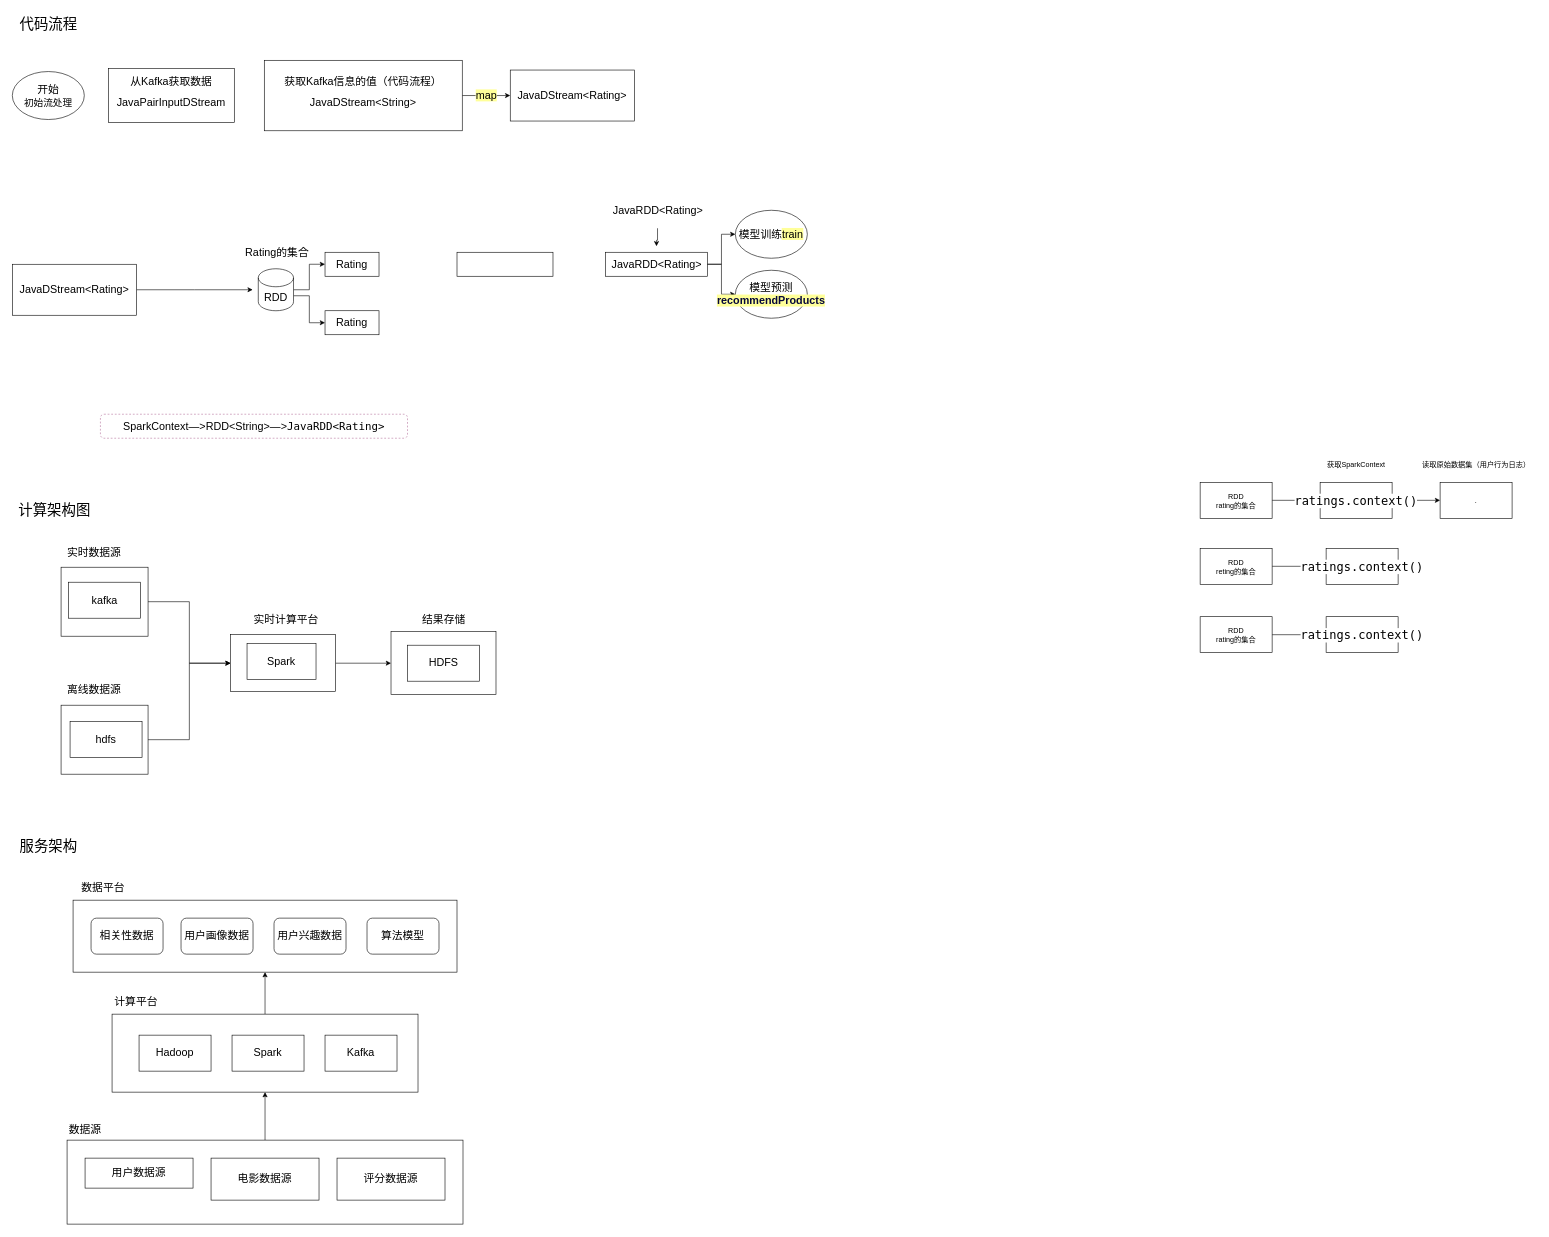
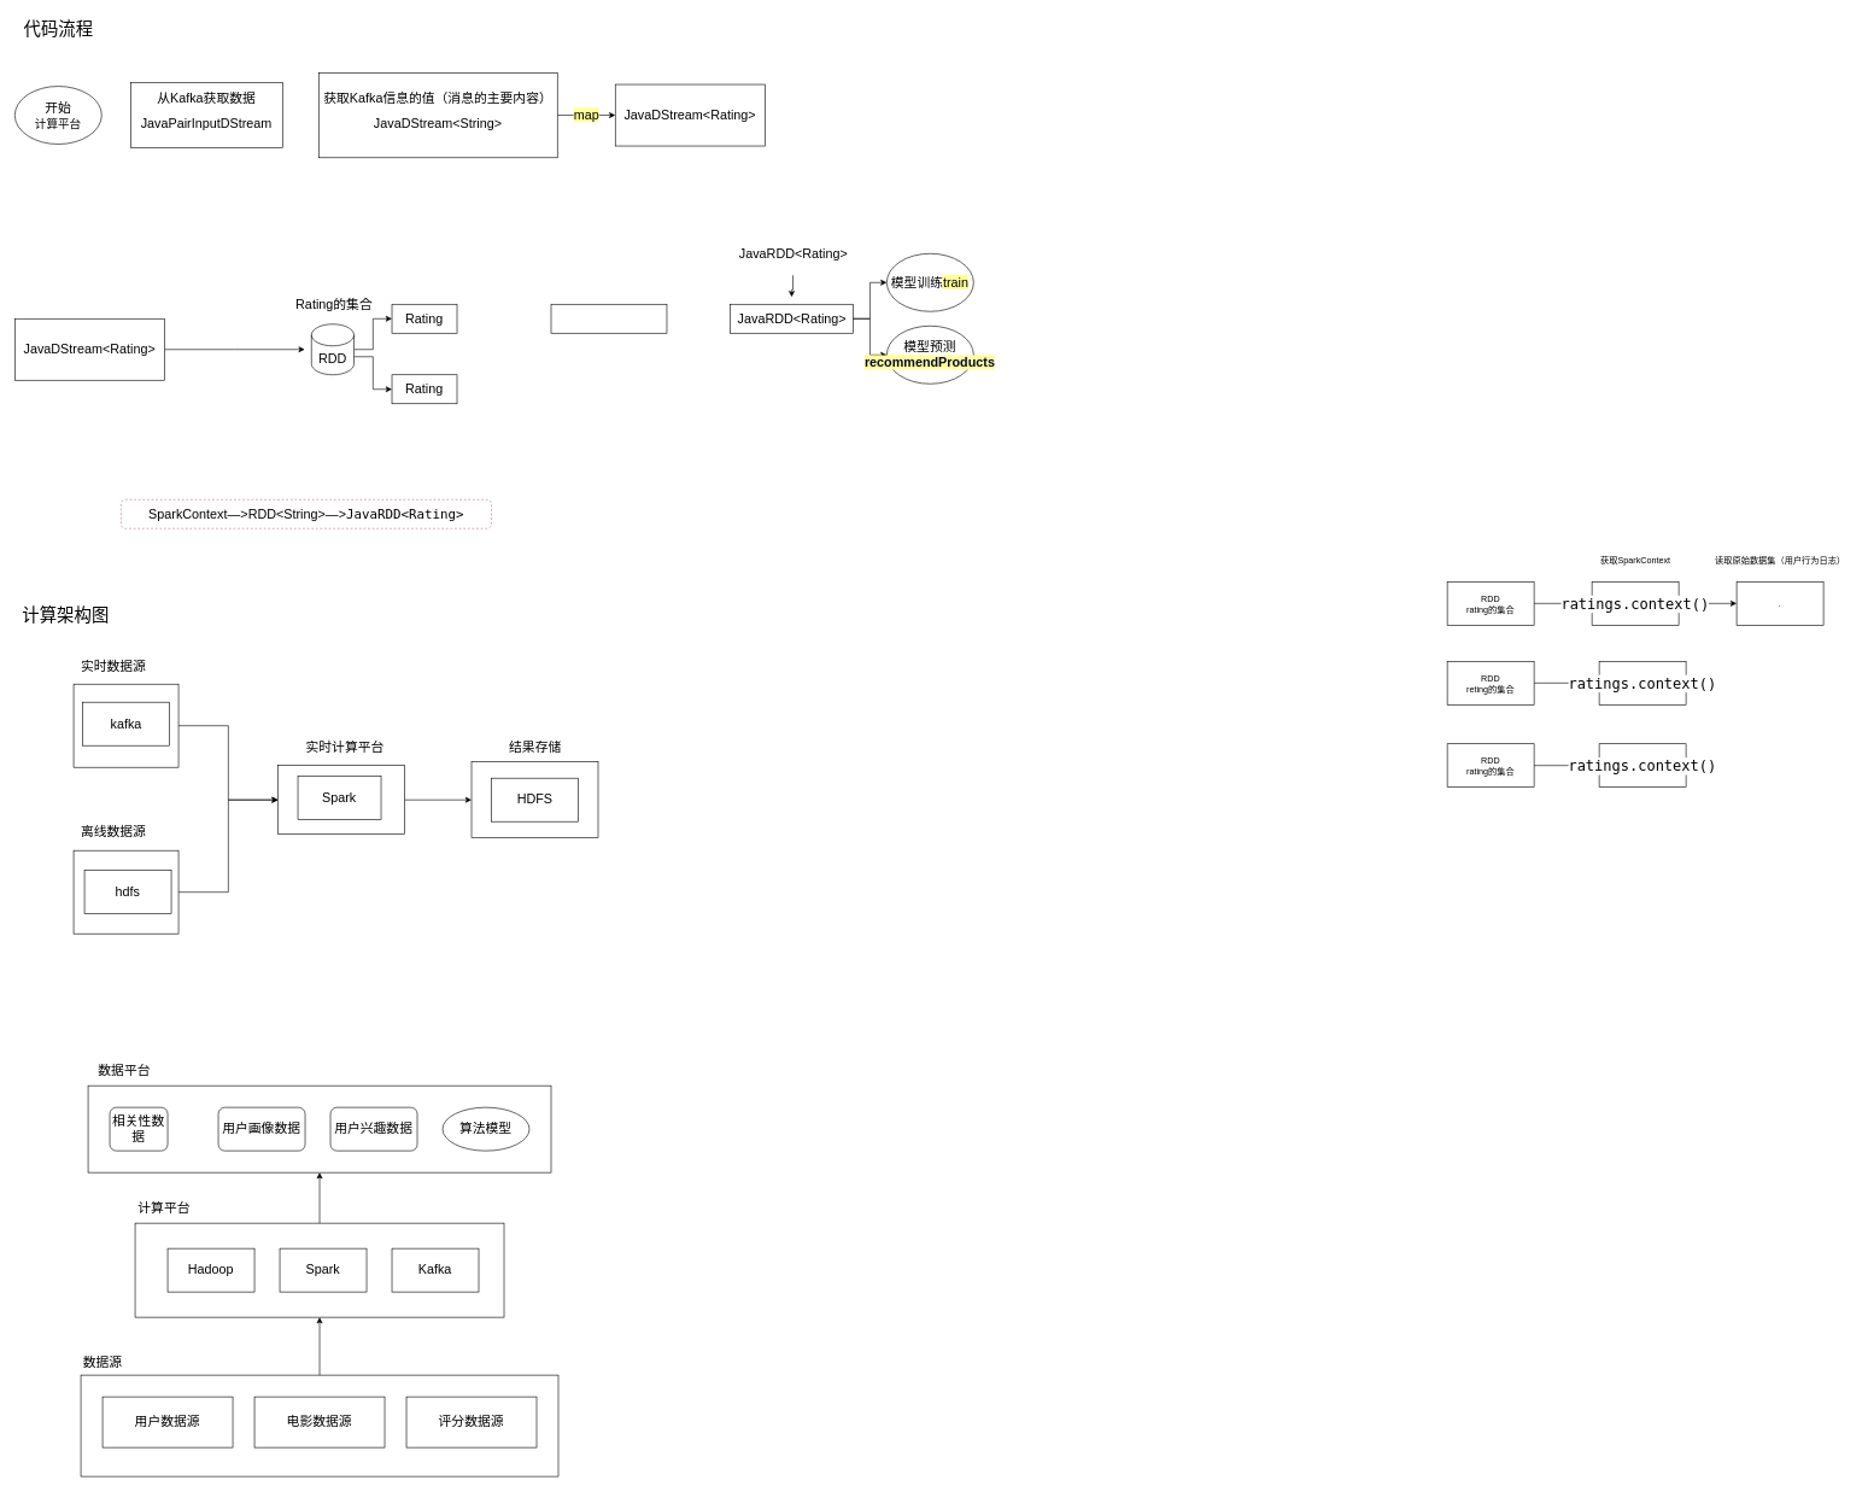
- <mxCell id="6" value="&lt;font style=&quot;font-size: 18px;&quot;&gt;开始&lt;/font&gt;&lt;div&gt;&lt;font size=&quot;3&quot;&gt;初始流处理&lt;/font&gt;&lt;/div&gt;" style="ellipse;whiteSpace=wrap;html=1;" vertex="1" parent="1"><mxGeometry y="118.75" width="120" height="80" as="geometry" x="20" /></mxCell>
+ <mxCell id="6" value="&lt;font style=&quot;font-size: 18px;&quot;&gt;开始&lt;/font&gt;&lt;div&gt;&lt;font size=&quot;3&quot;&gt;计算平台&lt;/font&gt;&lt;/div&gt;" style="ellipse;whiteSpace=wrap;html=1;" vertex="1" parent="1"><mxGeometry y="118.75" width="120" height="80" as="geometry" x="20" /></mxCell>
- <mxCell id="57" value="&lt;font style=&quot;font-size: 18px;&quot;&gt;获取Kafka信息的值（代码流程）&lt;/font&gt;&lt;div&gt;&lt;div style=&quot;background-color: rgb(255, 255, 255);&quot;&gt;&lt;pre style=&quot;&quot;&gt;&lt;font style=&quot;font-size: 18px;&quot; face=&quot;Helvetica&quot;&gt;JavaDStream&amp;lt;String&amp;gt;&lt;/font&gt;&lt;/pre&gt;&lt;/div&gt;&lt;/div&gt;" style="rounded=0;whiteSpace=wrap;html=1;" vertex="1" parent="1"><mxGeometry x="440" y="100" width="330" height="117.5" as="geometry" /></mxCell>
+ <mxCell id="57" value="&lt;font style=&quot;font-size: 18px;&quot;&gt;获取Kafka信息的值（消息的主要内容）&lt;/font&gt;&lt;div&gt;&lt;div style=&quot;background-color: rgb(255, 255, 255);&quot;&gt;&lt;pre style=&quot;&quot;&gt;&lt;font style=&quot;font-size: 18px;&quot; face=&quot;Helvetica&quot;&gt;JavaDStream&amp;lt;String&amp;gt;&lt;/font&gt;&lt;/pre&gt;&lt;/div&gt;&lt;/div&gt;" style="rounded=0;whiteSpace=wrap;html=1;" vertex="1" parent="1"><mxGeometry x="440" y="100" width="330" height="117.5" as="geometry" /></mxCell>
- <mxCell id="31" value="&lt;font style=&quot;font-size: 24px;&quot;&gt;服务架构&lt;/font&gt;" style="text;html=1;align=center;verticalAlign=middle;resizable=0;points=[];autosize=1;strokeColor=none;fillColor=none;" vertex="1" parent="1"><mxGeometry y="1390" width="120" height="40" as="geometry" x="20" /></mxCell>
- <mxCell id="45" value="&lt;font style=&quot;font-size: 18px;&quot;&gt;相关性数据&lt;/font&gt;" style="rounded=1;whiteSpace=wrap;html=1;" vertex="1" parent="1"><mxGeometry x="151.25" y="1530" width="120" height="60" as="geometry" /></mxCell>
+ <mxCell id="45" value="&lt;font style=&quot;font-size: 18px;&quot;&gt;相关性数据&lt;/font&gt;" style="rounded=1;whiteSpace=wrap;html=1;" vertex="1" parent="1"><mxGeometry x="151.25" y="1530" width="80" height="60" as="geometry" /></mxCell>
- <mxCell id="48" value="&lt;span style=&quot;font-size: 18px;&quot;&gt;算法模型&lt;/span&gt;" style="rounded=1;whiteSpace=wrap;html=1;" vertex="1" parent="1"><mxGeometry x="611.25" y="1530" width="120" height="60" as="geometry" /></mxCell>
+ <mxCell id="48" value="&lt;span style=&quot;font-size: 18px;&quot;&gt;算法模型&lt;/span&gt;" style="ellipse;whiteSpace=wrap;html=1;" vertex="1" parent="1"><mxGeometry x="611.25" y="1530" width="120" height="60" as="geometry" /></mxCell>
- <mxCell id="34" value="&lt;font style=&quot;font-size: 18px;&quot;&gt;用户数据源&lt;/font&gt;" style="rounded=0;whiteSpace=wrap;html=1;" vertex="1" parent="1"><mxGeometry x="141.25" y="1930" width="180" height="50" as="geometry" /></mxCell>
+ <mxCell id="34" value="&lt;font style=&quot;font-size: 18px;&quot;&gt;用户数据源&lt;/font&gt;" style="rounded=0;whiteSpace=wrap;html=1;" vertex="1" parent="1"><mxGeometry x="141.25" y="1930" width="180" height="70" as="geometry" /></mxCell>
